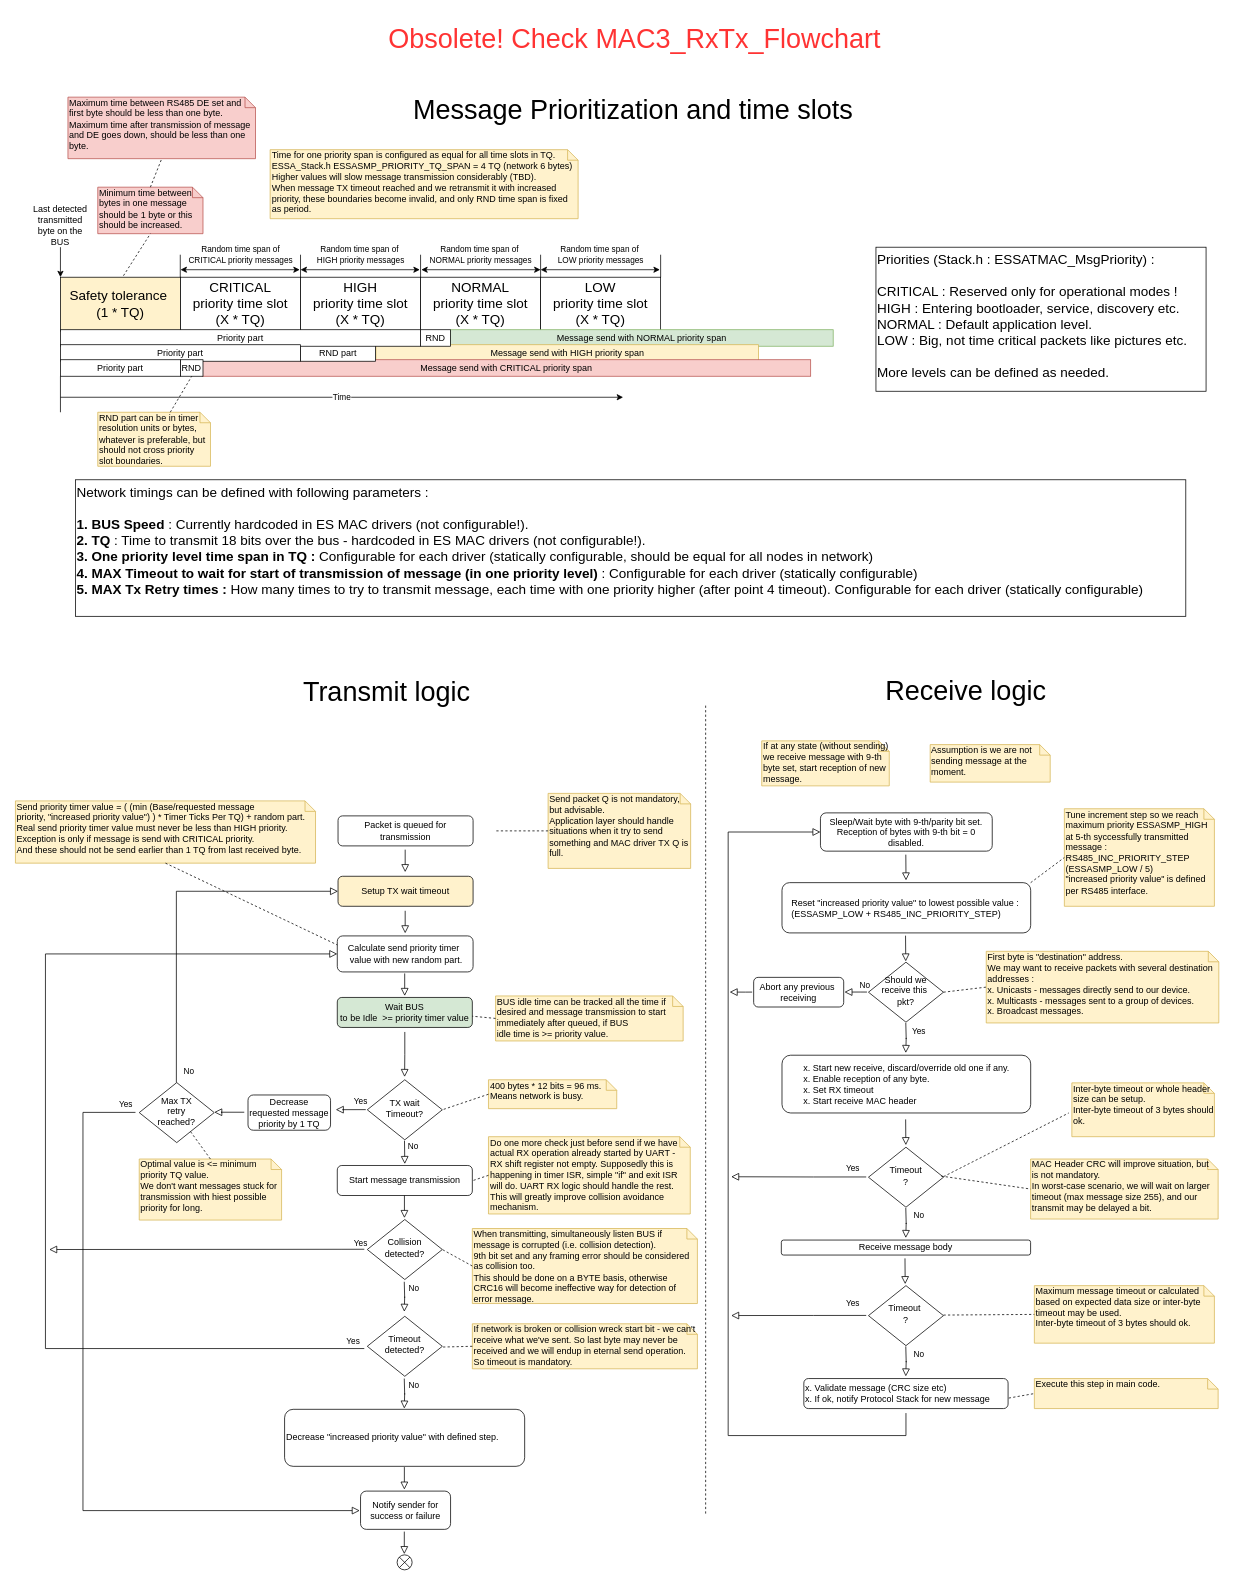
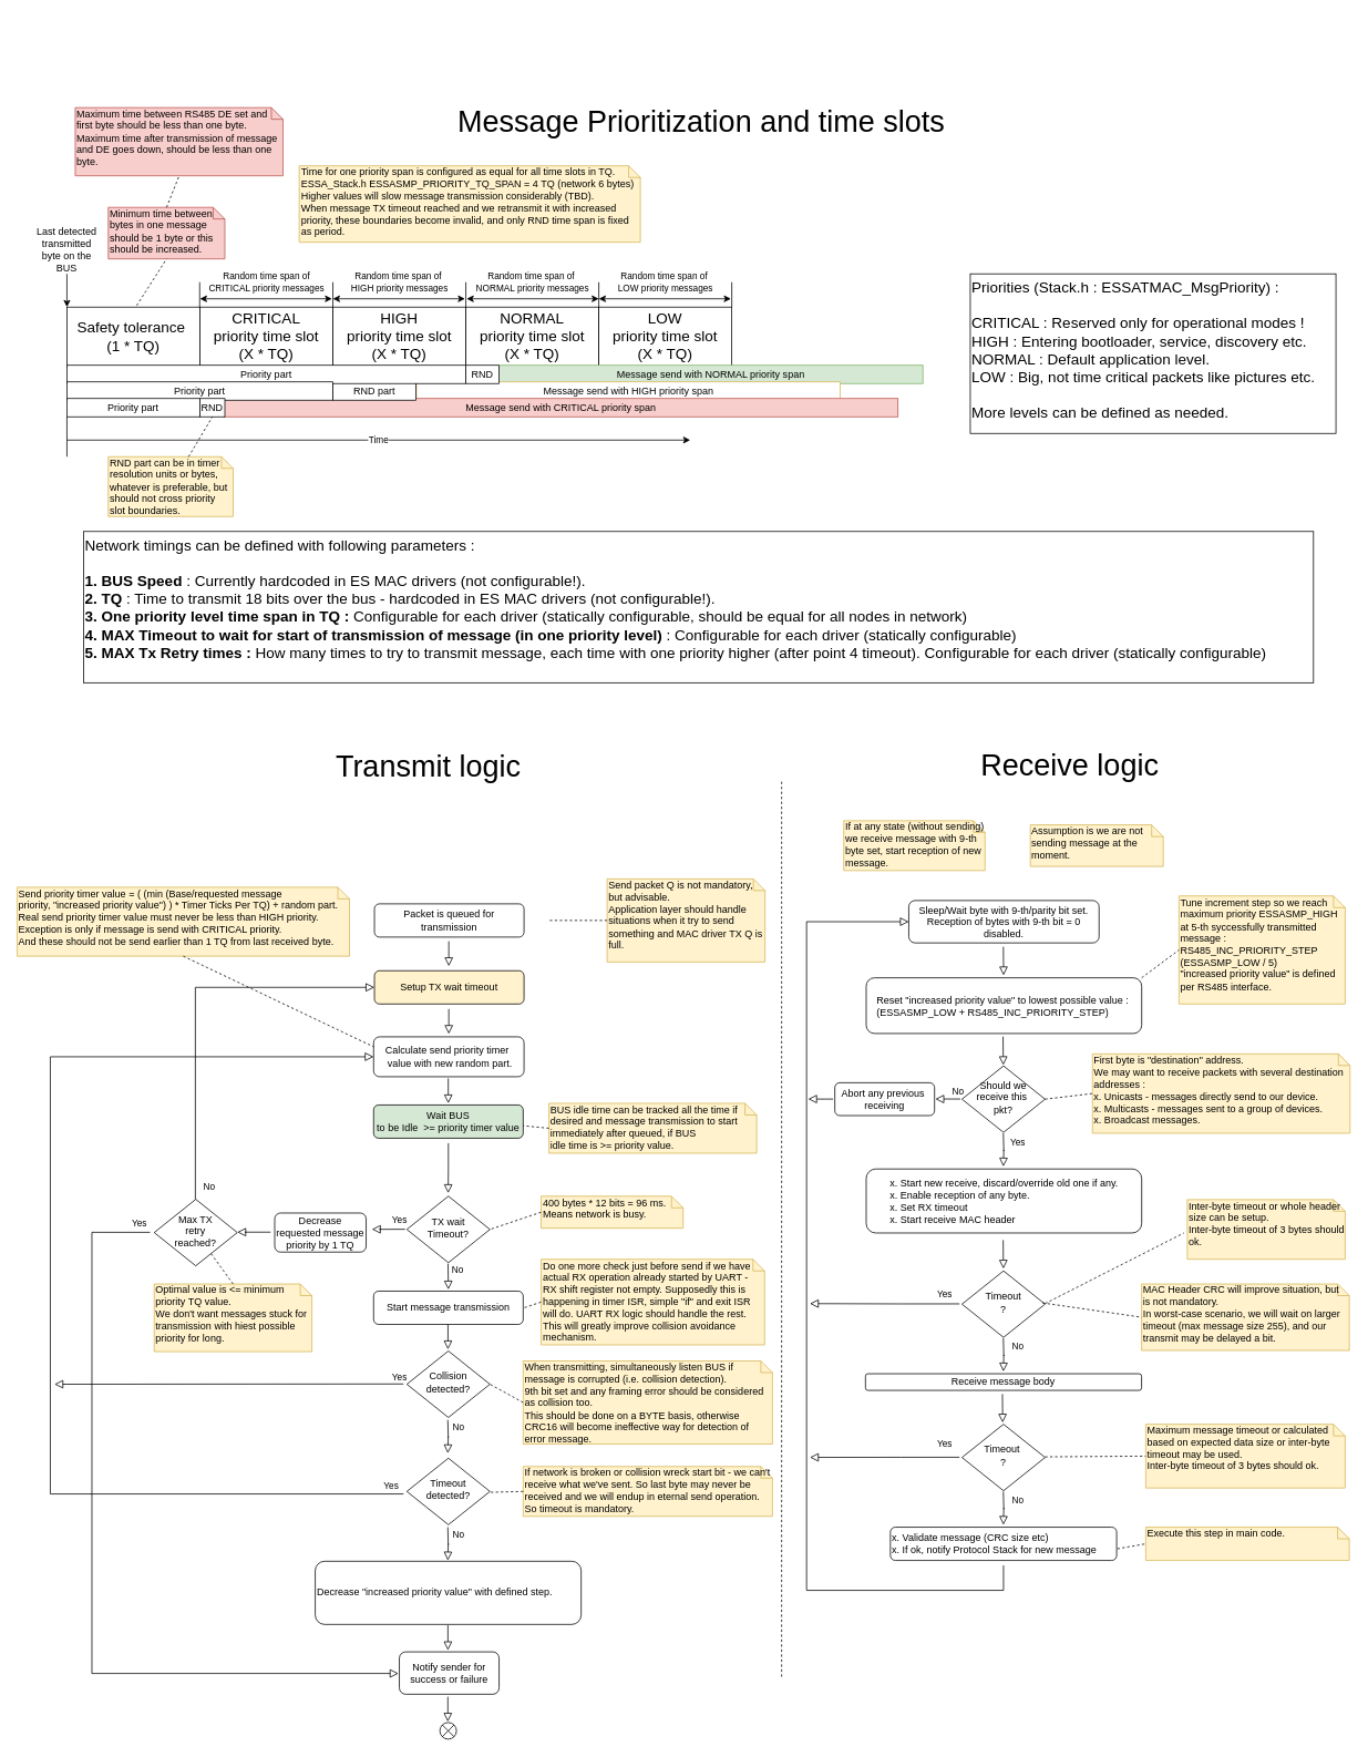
- <mxCell id="122" value="&lt;span style=&quot;font-size: 36px&quot;&gt;&lt;font color=&quot;#ff3333&quot;&gt;Obsolete! Check&amp;nbsp;MAC3_RxTx_Flowchart&lt;/font&gt;&lt;/span&gt;" style="text;html=1;strokeColor=none;fillColor=none;align=center;verticalAlign=middle;whiteSpace=wrap;rounded=0;" parent="1" vertex="1"><mxGeometry x="450" y="20" width="791" height="62" as="geometry" /></mxCell>
- <mxCell id="82" value="&lt;span style=&quot;font-size: 18px&quot;&gt;Safety tolerance&amp;nbsp;&lt;br&gt;&lt;/span&gt;&lt;span style=&quot;font-size: 18px&quot;&gt;(1 * TQ)&lt;/span&gt;&lt;span style=&quot;font-size: 18px&quot;&gt;&lt;br&gt;&lt;/span&gt;" style="rounded=0;whiteSpace=wrap;html=1;fillColor=#fff2cc;" parent="1" vertex="1"><mxGeometry x="80" y="369" width="160" height="72" as="geometry" /></mxCell>
+ <mxCell id="82" value="&lt;span style=&quot;font-size: 18px&quot;&gt;Safety tolerance&amp;nbsp;&lt;br&gt;&lt;/span&gt;&lt;span style=&quot;font-size: 18px&quot;&gt;(1 * TQ)&lt;/span&gt;&lt;span style=&quot;font-size: 18px&quot;&gt;&lt;br&gt;&lt;/span&gt;" style="rounded=0;whiteSpace=wrap;html=1;" parent="1" vertex="1"><mxGeometry x="80" y="369" width="160" height="72" as="geometry" /></mxCell>
- <mxCell id="94" value="Message send with HIGH priority span" style="rounded=0;whiteSpace=wrap;html=1;fillColor=#fff2cc;strokeColor=#d6b656;" parent="1" vertex="1"><mxGeometry x="500.5" y="459" width="510" height="22" as="geometry" /></mxCell>
+ <mxCell id="94" value="Message send with HIGH priority span" style="rounded=0;whiteSpace=wrap;html=1;fillColor=#ffffff;strokeColor=#d6b656;" parent="1" vertex="1"><mxGeometry x="500.5" y="459" width="510" height="22" as="geometry" /></mxCell>
